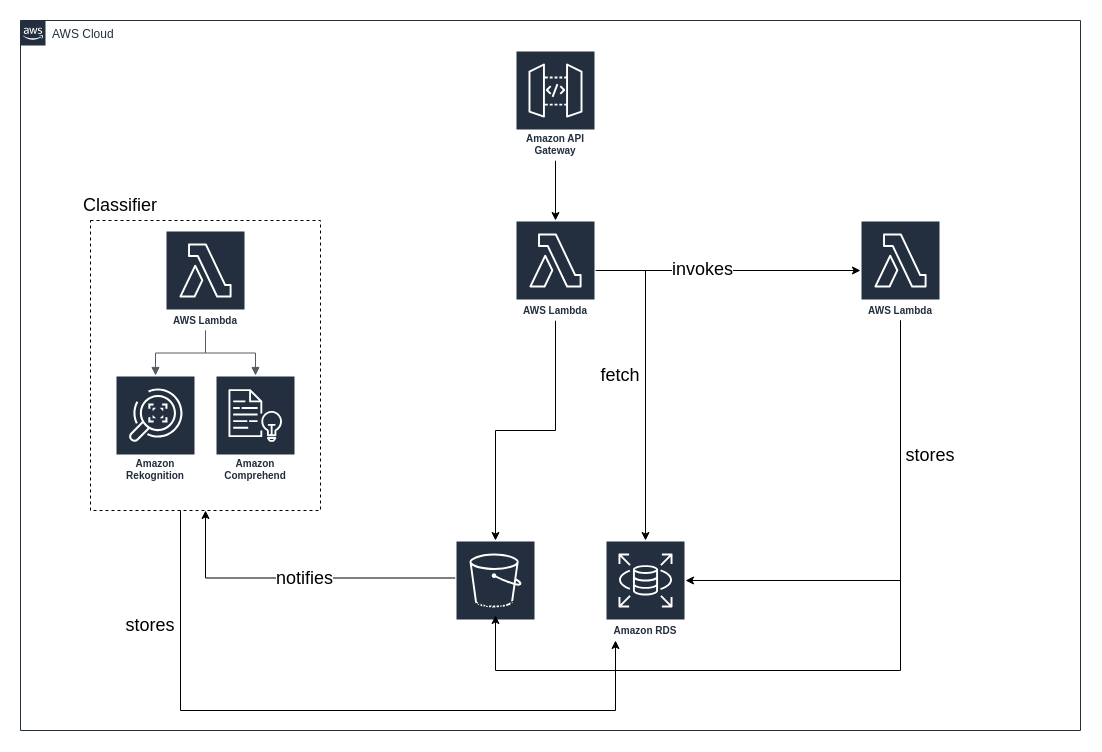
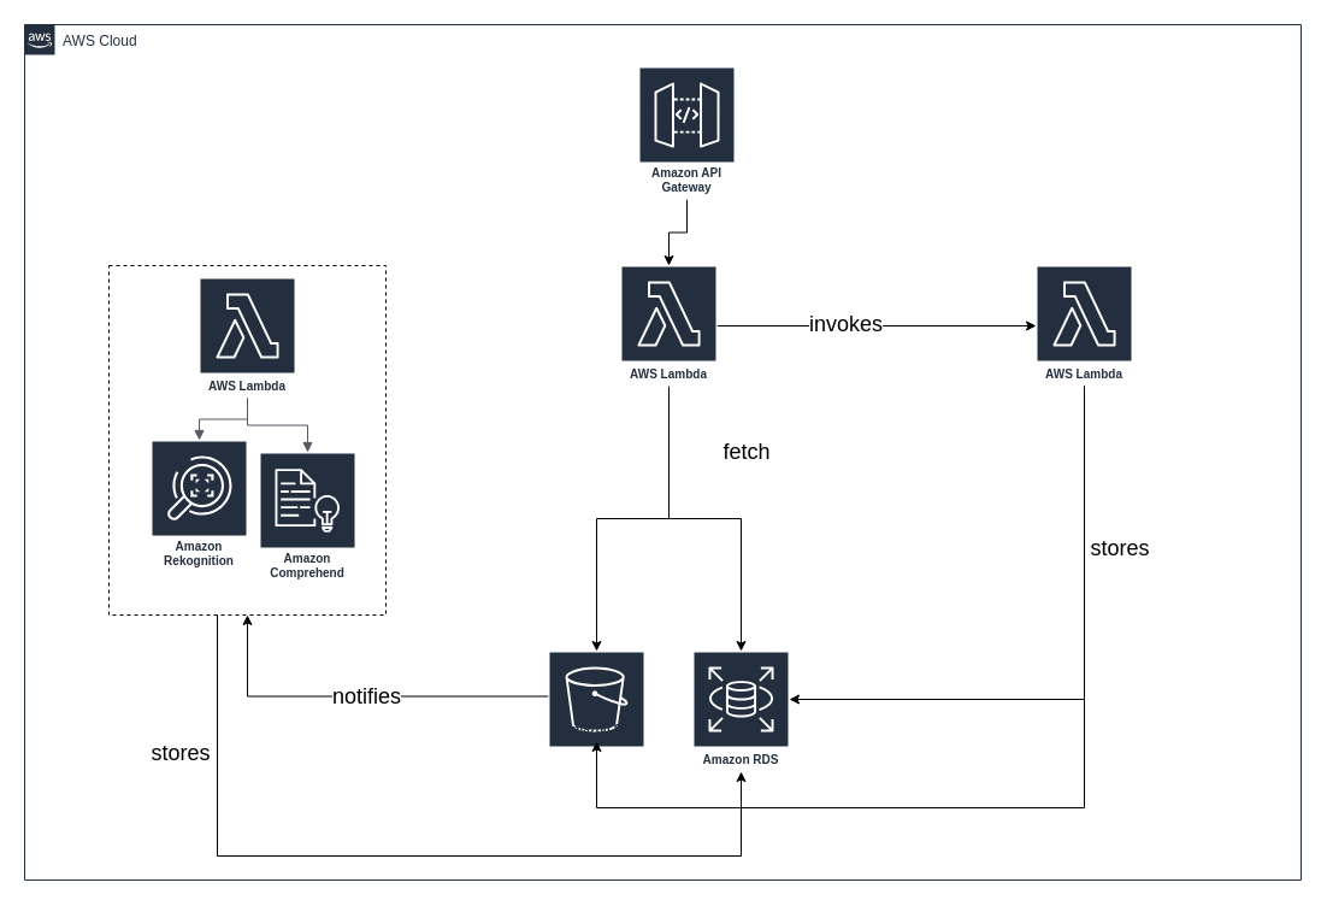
- <mxCell id="4" value="Amazon API Gateway" style="sketch=0;outlineConnect=0;fontColor=#232F3E;gradientColor=none;strokeColor=#ffffff;fillColor=#232F3E;dashed=0;verticalLabelPosition=middle;verticalAlign=bottom;align=center;html=1;whiteSpace=wrap;fontSize=10;fontStyle=1;spacing=3;shape=mxgraph.aws4.productIcon;prIcon=mxgraph.aws4.api_gateway;" parent="2" vertex="1"><mxGeometry x="495" y="30" width="80" height="110" as="geometry" /></mxCell>
+ <mxCell id="4" value="Amazon API Gateway" style="sketch=0;outlineConnect=0;fontColor=#232F3E;gradientColor=none;strokeColor=#ffffff;fillColor=#232F3E;dashed=0;verticalLabelPosition=middle;verticalAlign=bottom;align=center;html=1;whiteSpace=wrap;fontSize=10;fontStyle=1;spacing=3;shape=mxgraph.aws4.productIcon;prIcon=mxgraph.aws4.api_gateway;" parent="2" vertex="1"><mxGeometry x="510" y="35" width="80" height="110" as="geometry" /></mxCell>
- <mxCell id="22" value="Classifier" style="text;html=1;strokeColor=none;fillColor=none;align=center;verticalAlign=middle;whiteSpace=wrap;rounded=0;dashed=1;fontSize=18;" parent="14" vertex="1"><mxGeometry y="10" width="60" height="30" as="geometry" /></mxCell>
- <mxCell id="17" value="Amazon Rekognition" style="sketch=0;outlineConnect=0;fontColor=#232F3E;gradientColor=none;strokeColor=#ffffff;fillColor=#232F3E;dashed=0;verticalLabelPosition=middle;verticalAlign=bottom;align=center;html=1;whiteSpace=wrap;fontSize=10;fontStyle=1;spacing=3;shape=mxgraph.aws4.productIcon;prIcon=mxgraph.aws4.rekognition;" parent="15" vertex="1"><mxGeometry x="25" y="155" width="80" height="110" as="geometry" /></mxCell>
+ <mxCell id="17" value="Amazon Rekognition" style="sketch=0;outlineConnect=0;fontColor=#232F3E;gradientColor=none;strokeColor=#ffffff;fillColor=#232F3E;dashed=0;verticalLabelPosition=middle;verticalAlign=bottom;align=center;html=1;whiteSpace=wrap;fontSize=10;fontStyle=1;spacing=3;shape=mxgraph.aws4.productIcon;prIcon=mxgraph.aws4.rekognition;" parent="15" vertex="1"><mxGeometry x="35" y="145" width="80" height="110" as="geometry" /></mxCell>
- <mxCell id="13" value="Amazon RDS" style="sketch=0;outlineConnect=0;fontColor=#232F3E;gradientColor=none;strokeColor=#ffffff;fillColor=#232F3E;dashed=0;verticalLabelPosition=middle;verticalAlign=bottom;align=center;html=1;whiteSpace=wrap;fontSize=10;fontStyle=1;spacing=3;shape=mxgraph.aws4.productIcon;prIcon=mxgraph.aws4.rds;" parent="2" vertex="1"><mxGeometry x="585" y="520" width="80" height="100" as="geometry" /></mxCell>
+ <mxCell id="13" value="Amazon RDS" style="sketch=0;outlineConnect=0;fontColor=#232F3E;gradientColor=none;strokeColor=#ffffff;fillColor=#232F3E;dashed=0;verticalLabelPosition=middle;verticalAlign=bottom;align=center;html=1;whiteSpace=wrap;fontSize=10;fontStyle=1;spacing=3;shape=mxgraph.aws4.productIcon;prIcon=mxgraph.aws4.rds;" parent="2" vertex="1"><mxGeometry x="555" y="520" width="80" height="100" as="geometry" /></mxCell>
